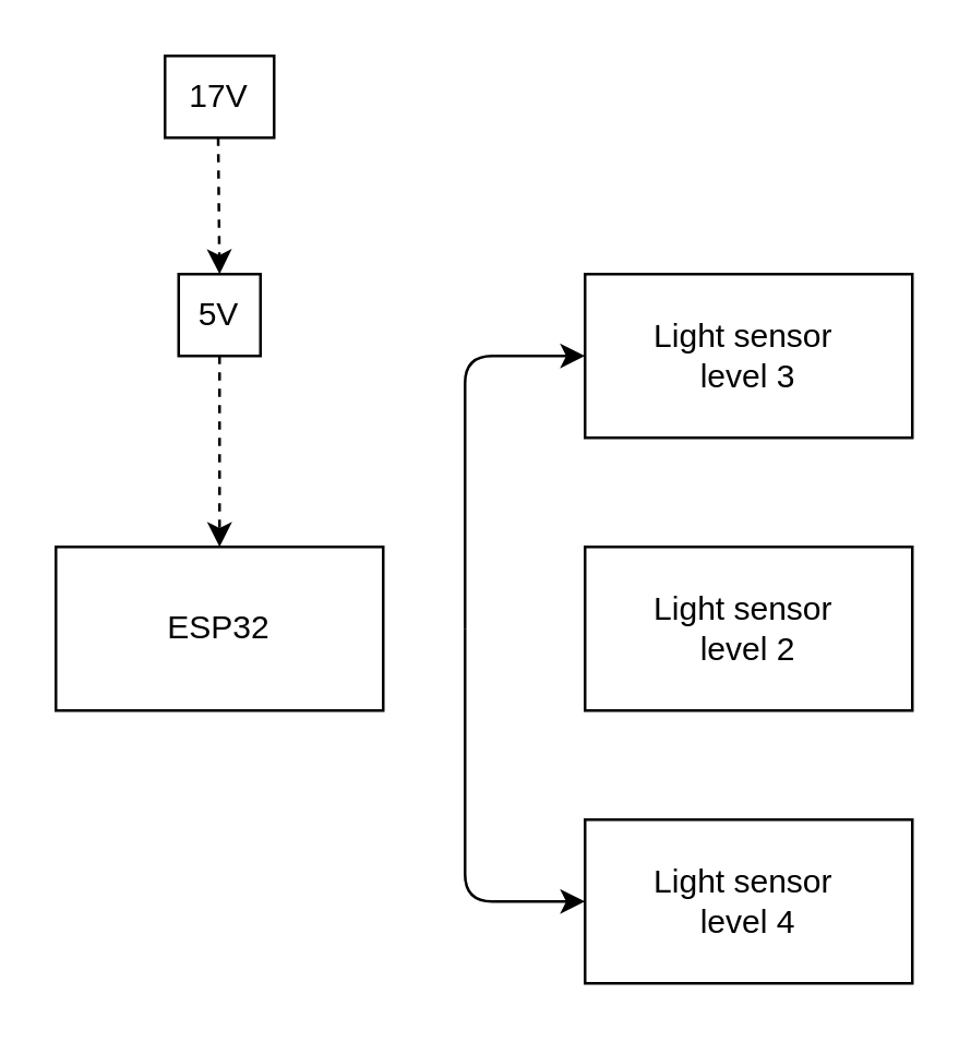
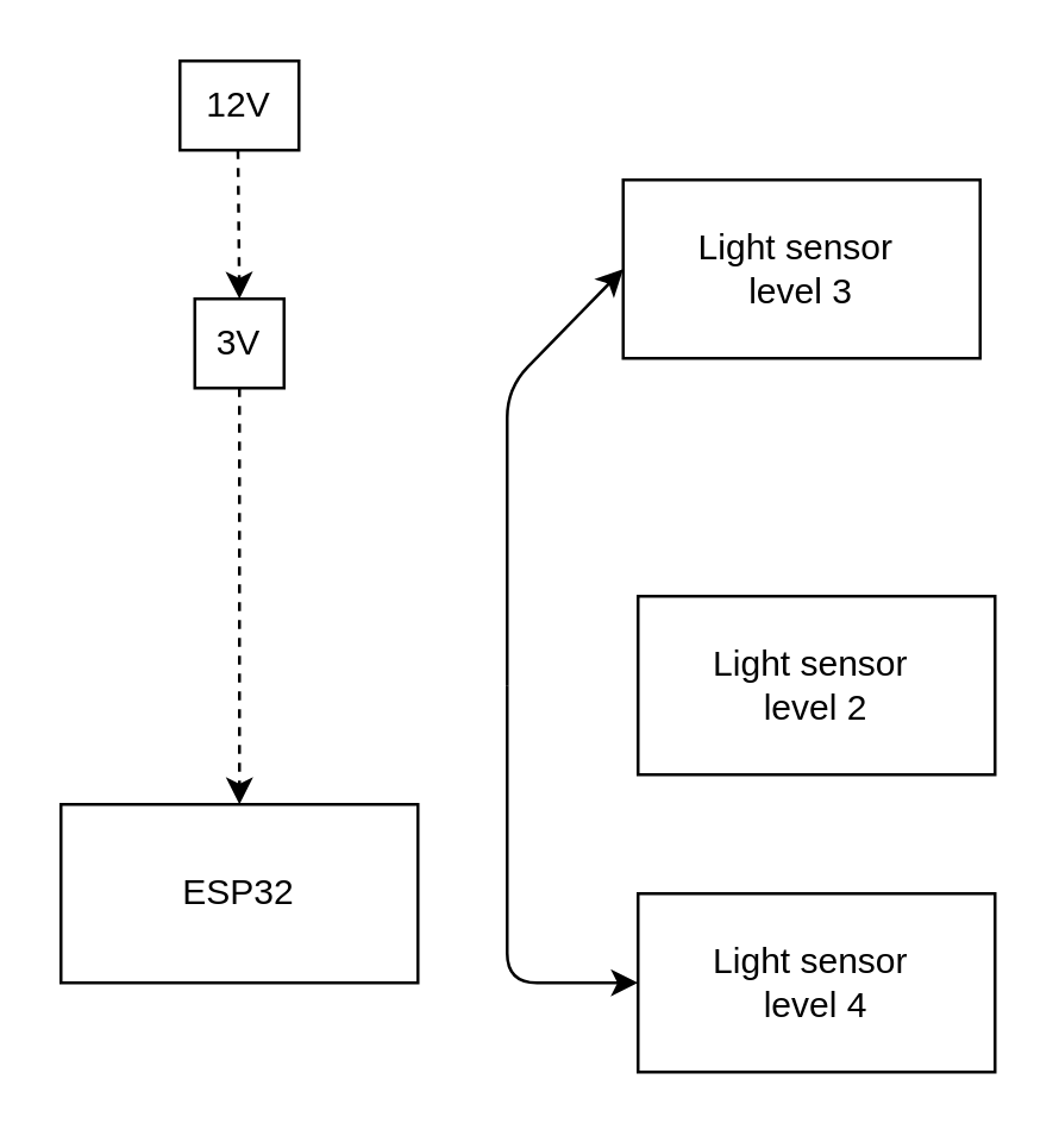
- <mxCell id="7" value="17V" style="rounded=0;whiteSpace=wrap;html=1;" vertex="1" parent="1"><mxGeometry x="60" y="20" width="40" height="30" as="geometry" /></mxCell>
+ <mxCell id="7" value="12V" style="rounded=0;whiteSpace=wrap;html=1;" vertex="1" parent="1"><mxGeometry x="60" y="20" width="40" height="30" as="geometry" /></mxCell>
- <mxCell id="6" value="5V" style="rounded=0;whiteSpace=wrap;html=1;" vertex="1" parent="1"><mxGeometry x="65" y="100" width="30" height="30" as="geometry" /></mxCell>
+ <mxCell id="6" value="3V" style="rounded=0;whiteSpace=wrap;html=1;" vertex="1" parent="1"><mxGeometry x="65" y="100" width="30" height="30" as="geometry" /></mxCell>
- <mxCell id="3" value="Light sensor&amp;nbsp;&lt;br&gt;level 3" style="rounded=0;whiteSpace=wrap;html=1;" vertex="1" parent="1"><mxGeometry x="214" y="100" width="120" height="60" as="geometry" /></mxCell>
+ <mxCell id="3" value="Light sensor&amp;nbsp;&lt;br&gt;level 3" style="rounded=0;whiteSpace=wrap;html=1;" vertex="1" parent="1"><mxGeometry x="209" y="60" width="120" height="60" as="geometry" /></mxCell>
- <mxCell id="2" value="ESP32" style="rounded=0;whiteSpace=wrap;html=1;" vertex="1" parent="1"><mxGeometry x="20" y="200" width="120" height="60" as="geometry" /></mxCell>
+ <mxCell id="2" value="ESP32" style="rounded=0;whiteSpace=wrap;html=1;" vertex="1" parent="1"><mxGeometry x="20" y="270" width="120" height="60" as="geometry" /></mxCell>
